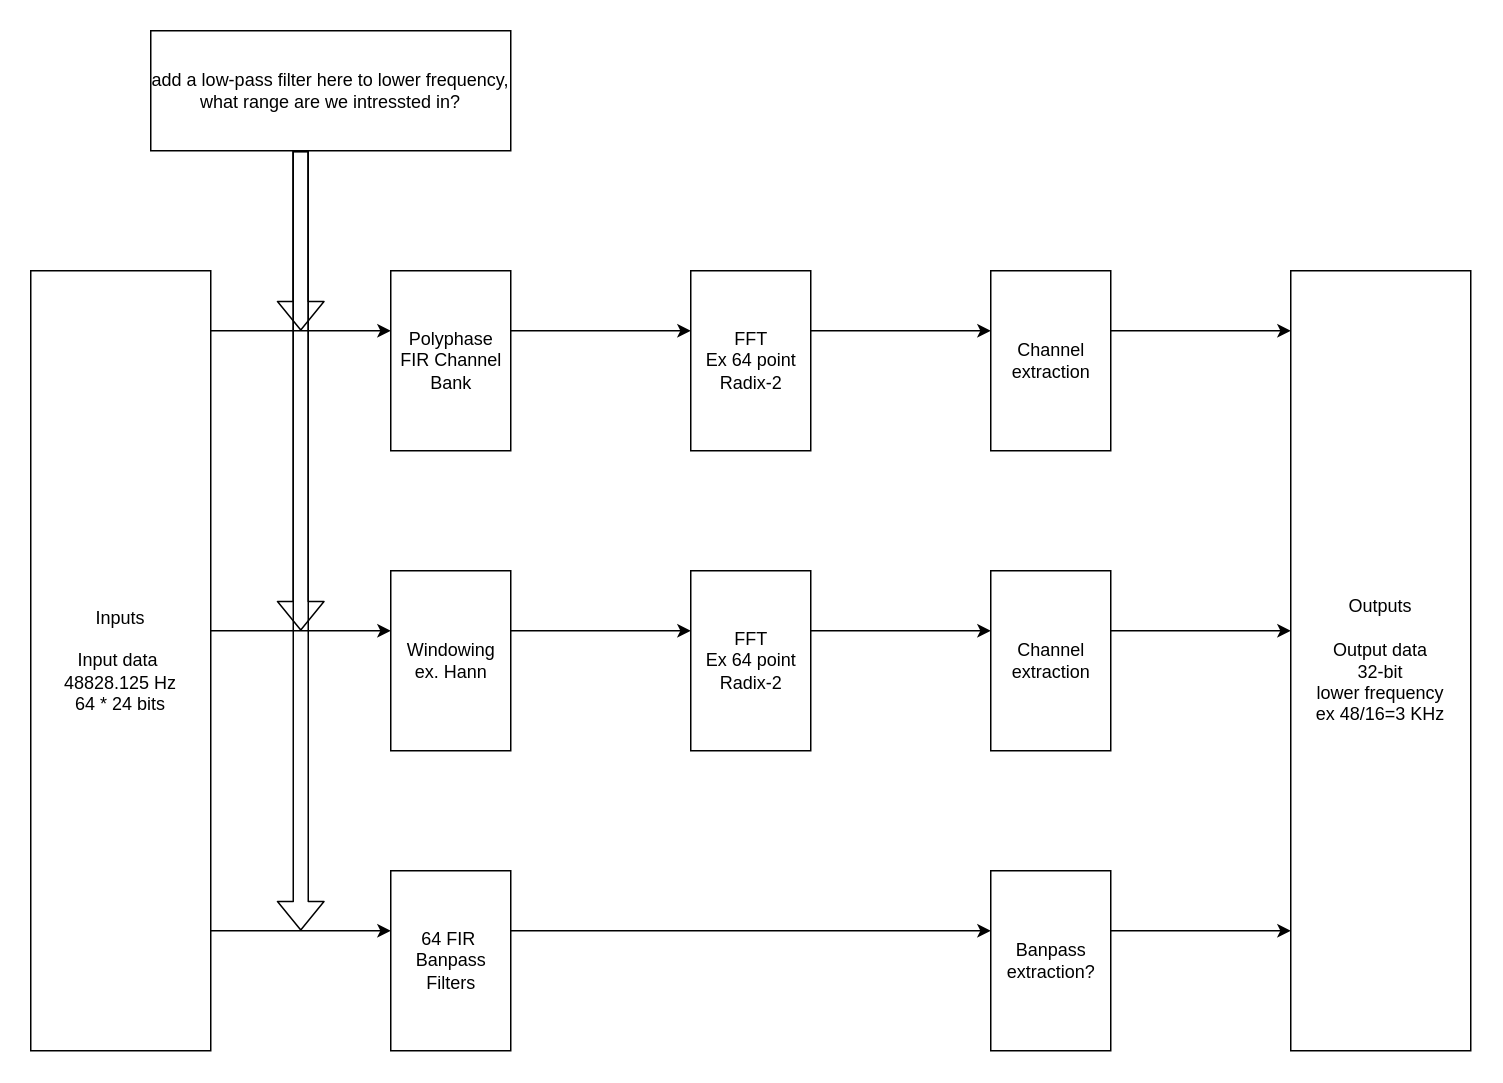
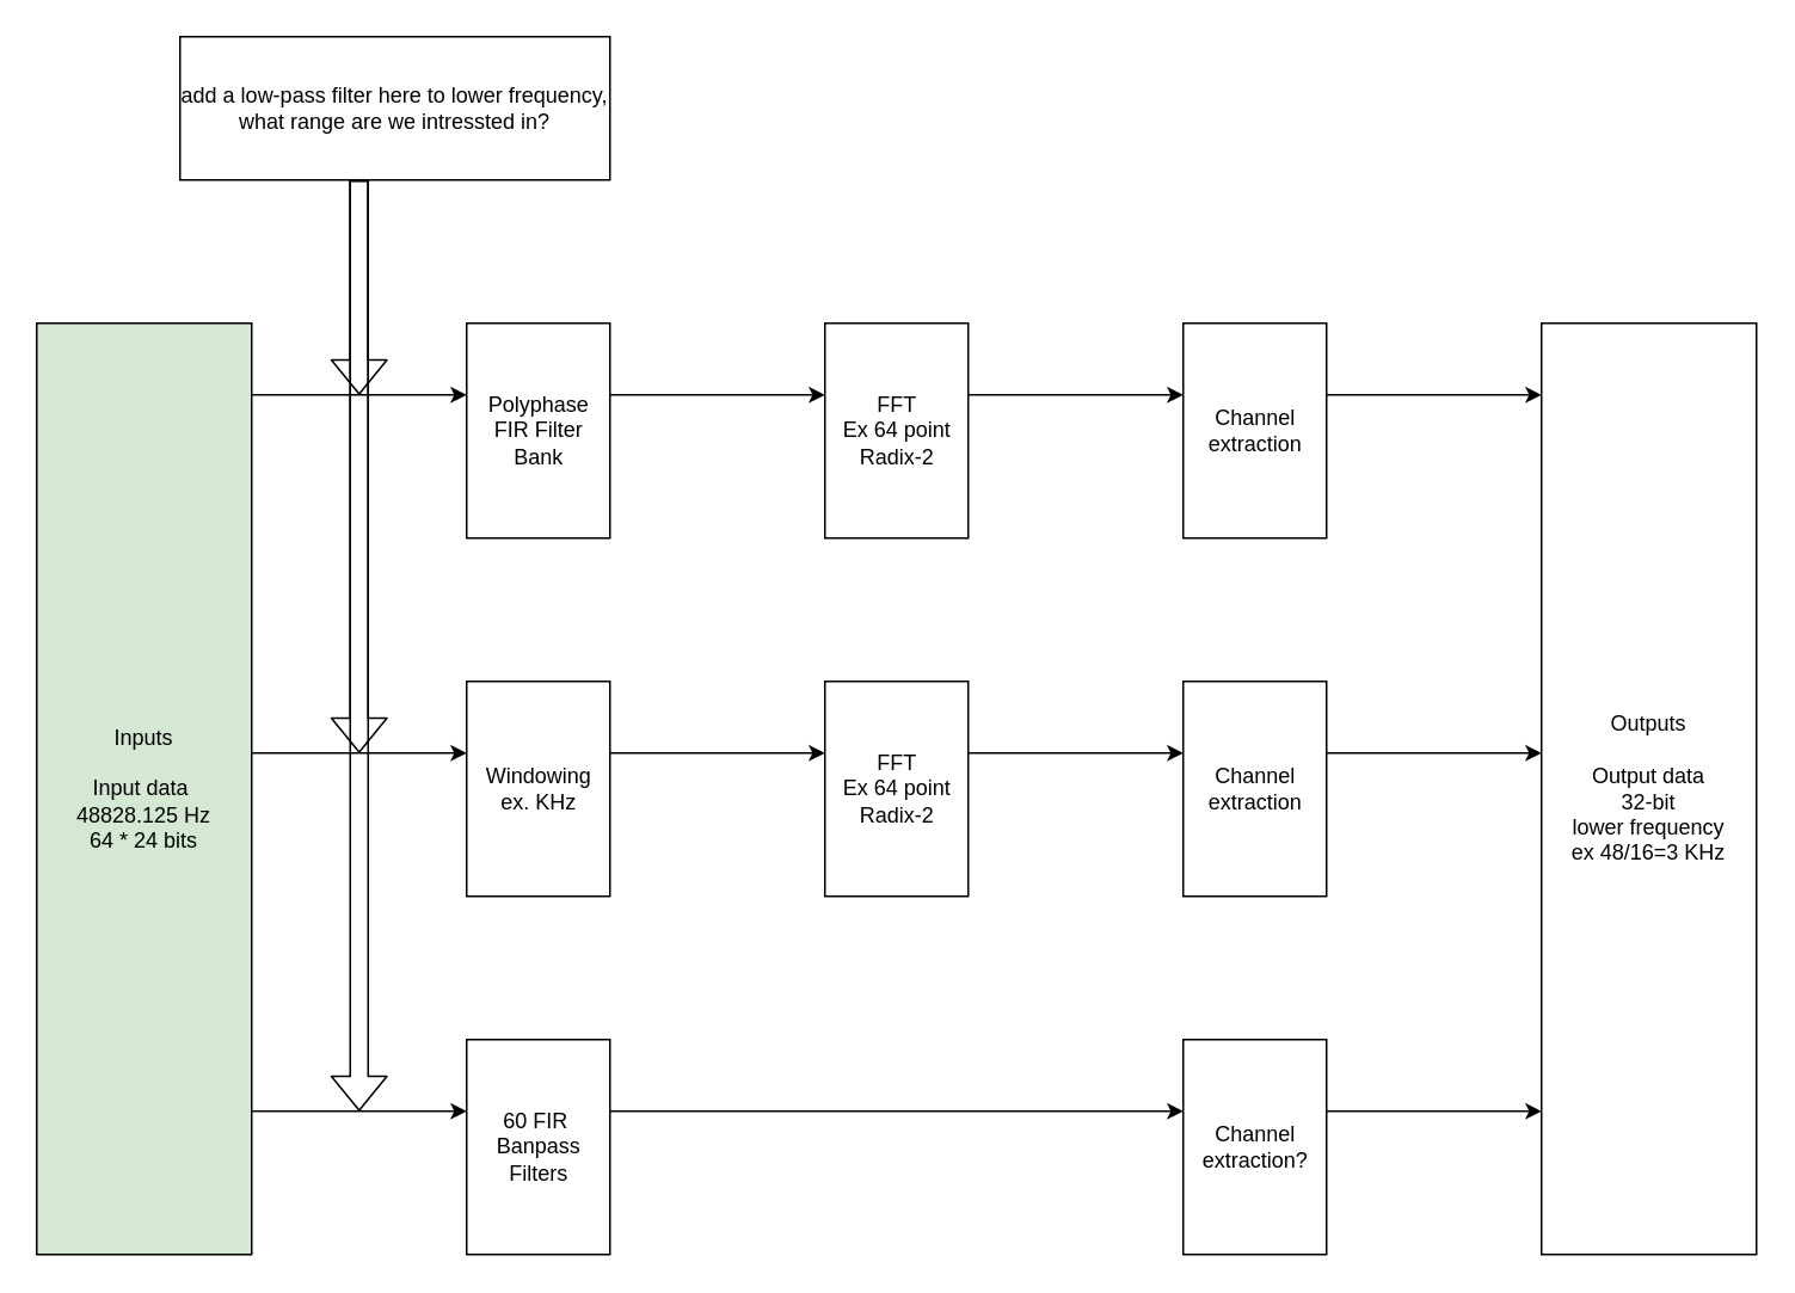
- <mxCell id="3" value="Polyphase &lt;br&gt;FIR&amp;nbsp;&lt;span class=&quot;hljs-keyword&quot;&gt;Channel&lt;/span&gt; &lt;br&gt;Bank" style="externalPins=0;recursiveResize=0;shadow=0;dashed=0;align=center;html=1;strokeWidth=1;shape=mxgraph.rtl.abstract.entity;container=1;collapsible=0;kind=sequential;drawPins=0;left=3;right=2;bottom=0;top=0;" parent="1" vertex="1"><mxGeometry x="260" y="180" width="80" height="120" as="geometry" /></mxCell>
+ <mxCell id="3" value="Polyphase &lt;br&gt;FIR&amp;nbsp;&lt;span class=&quot;hljs-keyword&quot;&gt;Filter&lt;/span&gt; &lt;br&gt;Bank" style="externalPins=0;recursiveResize=0;shadow=0;dashed=0;align=center;html=1;strokeWidth=1;shape=mxgraph.rtl.abstract.entity;container=1;collapsible=0;kind=sequential;drawPins=0;left=3;right=2;bottom=0;top=0;" parent="1" vertex="1"><mxGeometry x="260" y="180" width="80" height="120" as="geometry" /></mxCell>
- <mxCell id="2" value="Inputs&lt;br&gt;&lt;br&gt;&lt;span style=&quot;&quot;&gt;Input data&amp;nbsp;&lt;/span&gt;&lt;br style=&quot;&quot;&gt;&lt;span style=&quot;&quot;&gt;48828.125 Hz&lt;/span&gt;&lt;br style=&quot;&quot;&gt;&lt;span style=&quot;&quot;&gt;64 * 24 bits&lt;/span&gt;" style="rounded=0;whiteSpace=wrap;html=1;" parent="1" vertex="1"><mxGeometry x="20" y="180" width="120" height="520" as="geometry" /></mxCell>
+ <mxCell id="2" value="Inputs&lt;br&gt;&lt;br&gt;&lt;span style=&quot;&quot;&gt;Input data&amp;nbsp;&lt;/span&gt;&lt;br style=&quot;&quot;&gt;&lt;span style=&quot;&quot;&gt;48828.125 Hz&lt;/span&gt;&lt;br style=&quot;&quot;&gt;&lt;span style=&quot;&quot;&gt;64 * 24 bits&lt;/span&gt;" style="rounded=0;whiteSpace=wrap;html=1;fillColor=#d5e8d4;" parent="1" vertex="1"><mxGeometry x="20" y="180" width="120" height="520" as="geometry" /></mxCell>
- <mxCell id="7" value="Windowing &lt;br&gt;ex. Hann" style="externalPins=0;recursiveResize=0;shadow=0;dashed=0;align=center;html=1;strokeWidth=1;shape=mxgraph.rtl.abstract.entity;container=1;collapsible=0;kind=sequential;drawPins=0;left=3;right=2;bottom=0;top=0;" parent="1" vertex="1"><mxGeometry x="260" y="380" width="80" height="120" as="geometry" /></mxCell>
+ <mxCell id="7" value="Windowing &lt;br&gt;ex. KHz" style="externalPins=0;recursiveResize=0;shadow=0;dashed=0;align=center;html=1;strokeWidth=1;shape=mxgraph.rtl.abstract.entity;container=1;collapsible=0;kind=sequential;drawPins=0;left=3;right=2;bottom=0;top=0;" parent="1" vertex="1"><mxGeometry x="260" y="380" width="80" height="120" as="geometry" /></mxCell>
- <mxCell id="10" value="64 FIR&amp;nbsp;&lt;br&gt;Banpass&lt;br&gt;Filters" style="externalPins=0;recursiveResize=0;shadow=0;dashed=0;align=center;html=1;strokeWidth=1;shape=mxgraph.rtl.abstract.entity;container=1;collapsible=0;kind=sequential;drawPins=0;left=3;right=2;bottom=0;top=0;" parent="1" vertex="1"><mxGeometry x="260" y="580" width="80" height="120" as="geometry" /></mxCell>
+ <mxCell id="10" value="60 FIR&amp;nbsp;&lt;br&gt;Banpass&lt;br&gt;Filters" style="externalPins=0;recursiveResize=0;shadow=0;dashed=0;align=center;html=1;strokeWidth=1;shape=mxgraph.rtl.abstract.entity;container=1;collapsible=0;kind=sequential;drawPins=0;left=3;right=2;bottom=0;top=0;" parent="1" vertex="1"><mxGeometry x="260" y="580" width="80" height="120" as="geometry" /></mxCell>
- <mxCell id="11" value="Banpass&lt;br&gt;extraction?" style="externalPins=0;recursiveResize=0;shadow=0;dashed=0;align=center;html=1;strokeWidth=1;shape=mxgraph.rtl.abstract.entity;container=1;collapsible=0;kind=sequential;drawPins=0;left=3;right=2;bottom=0;top=0;" parent="1" vertex="1"><mxGeometry x="660" y="580" width="80" height="120" as="geometry" /></mxCell>
+ <mxCell id="11" value="Channel&lt;br&gt;extraction?" style="externalPins=0;recursiveResize=0;shadow=0;dashed=0;align=center;html=1;strokeWidth=1;shape=mxgraph.rtl.abstract.entity;container=1;collapsible=0;kind=sequential;drawPins=0;left=3;right=2;bottom=0;top=0;" parent="1" vertex="1"><mxGeometry x="660" y="580" width="80" height="120" as="geometry" /></mxCell>
